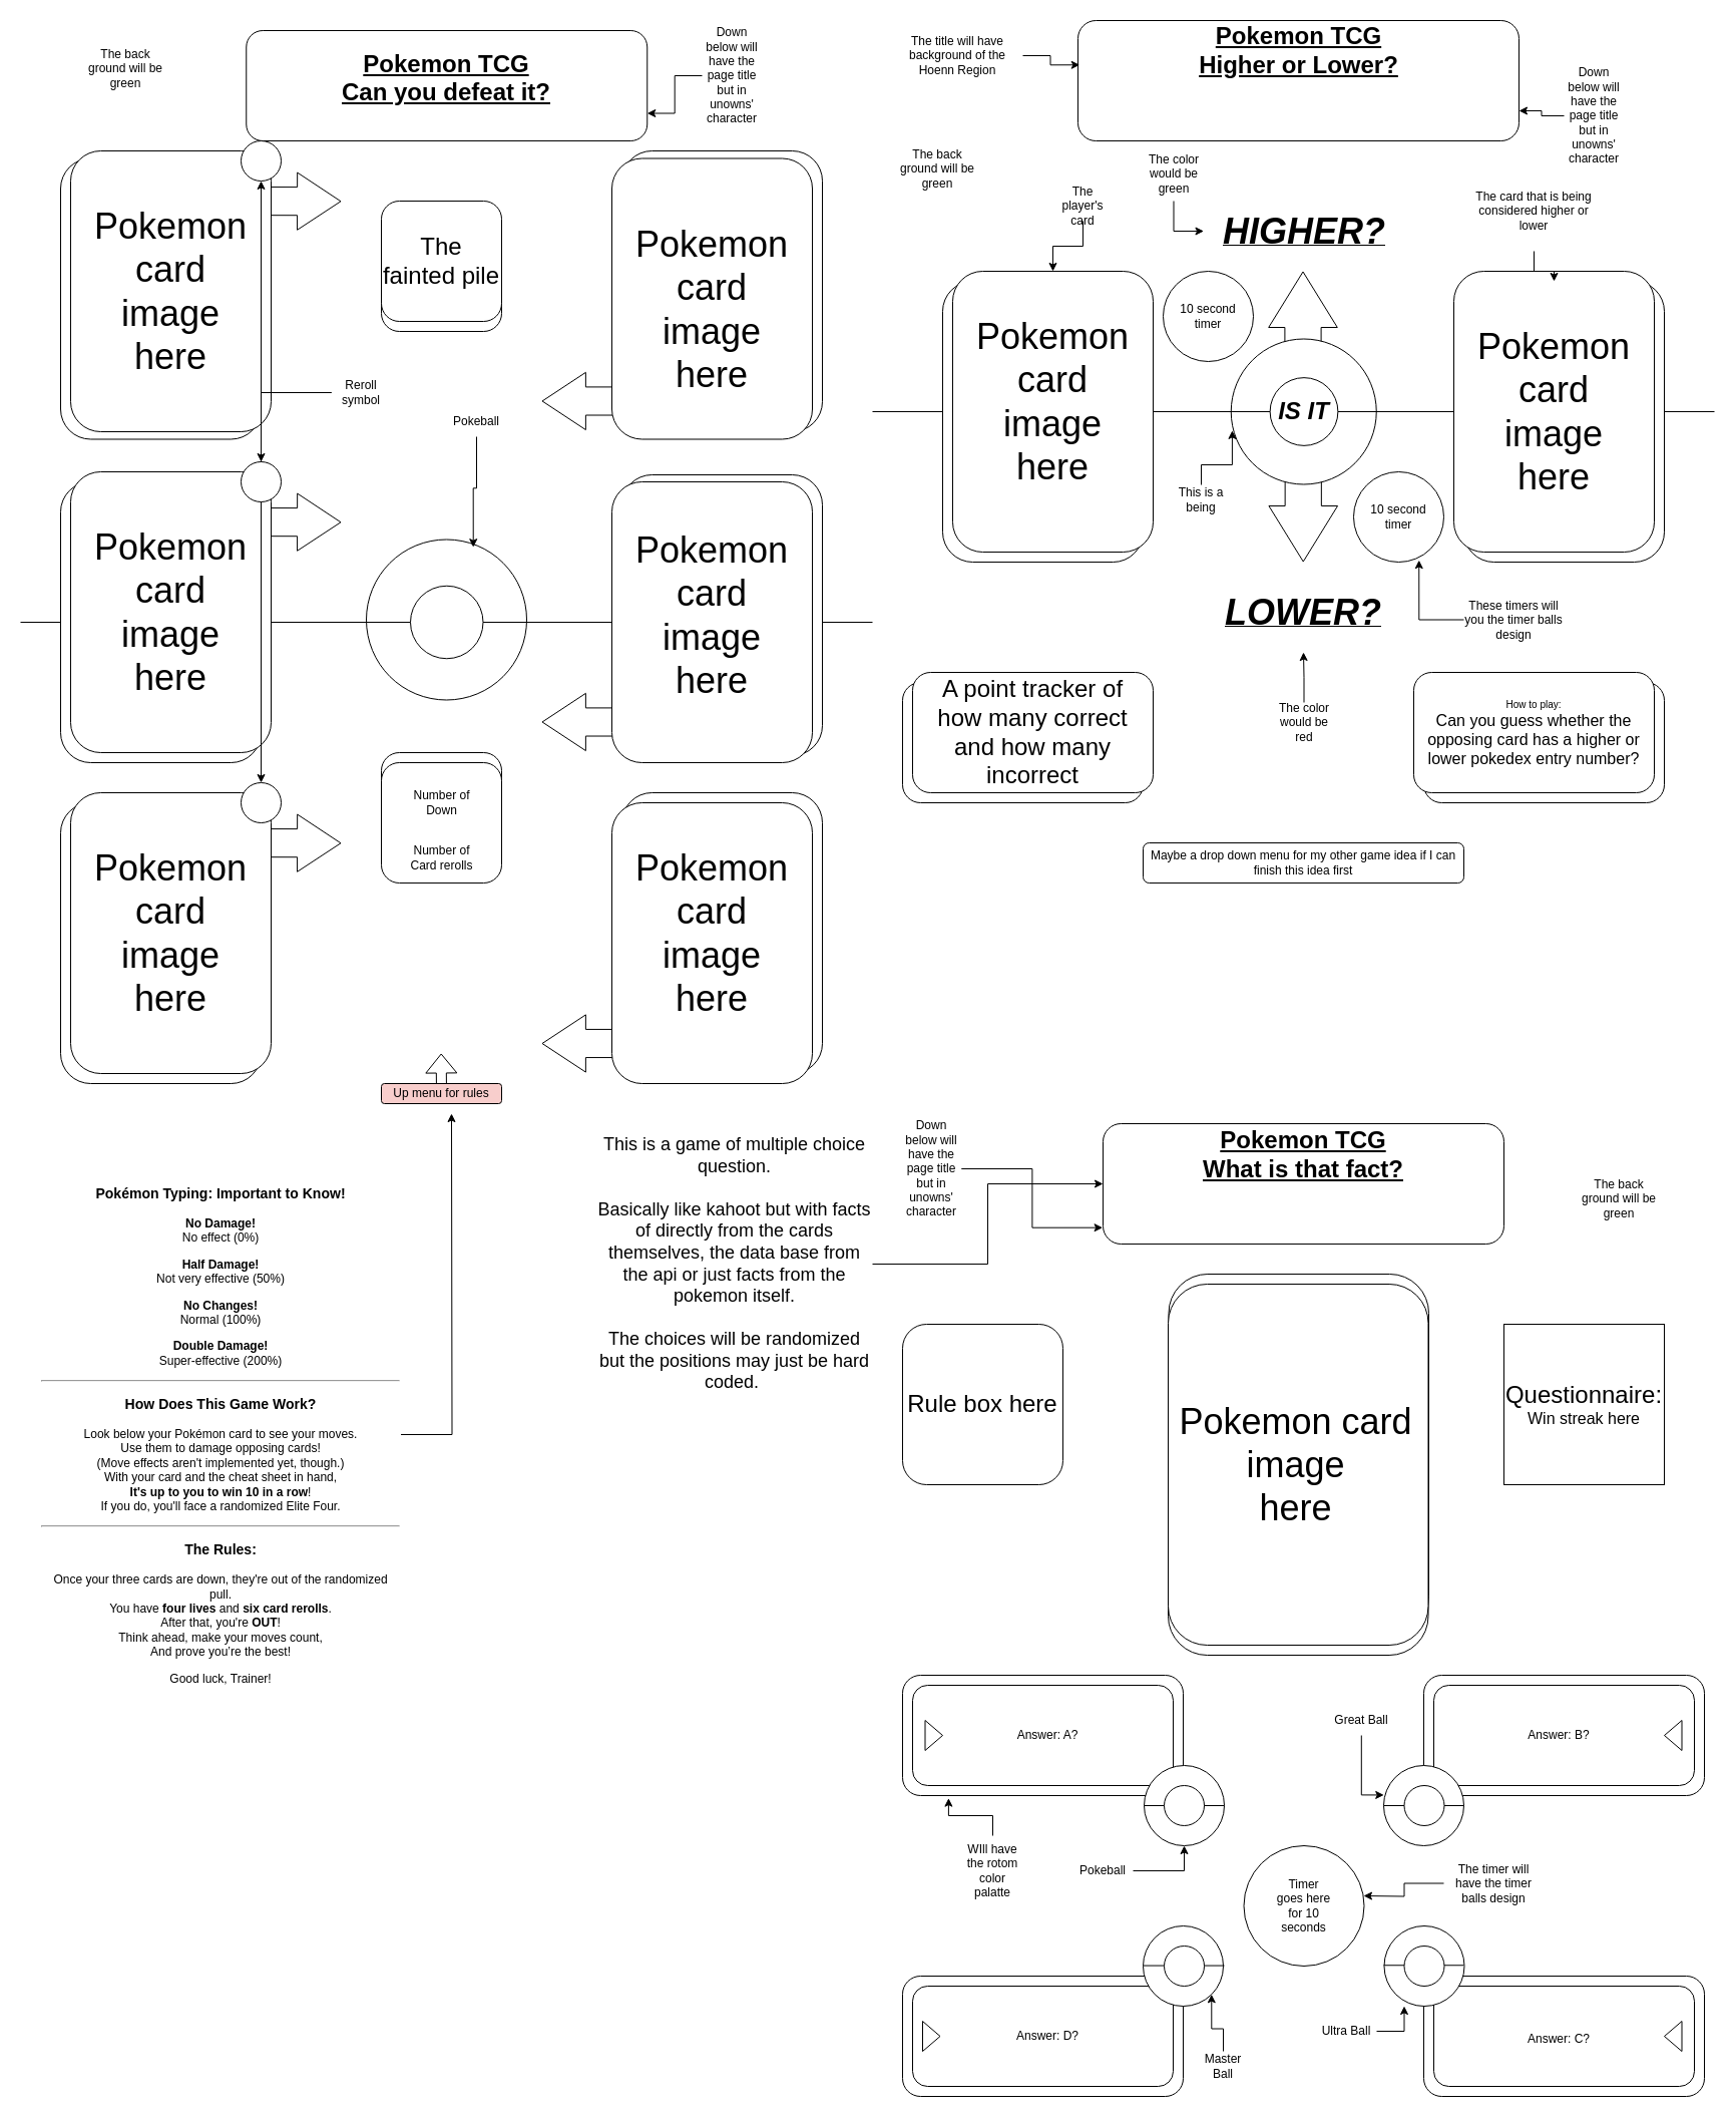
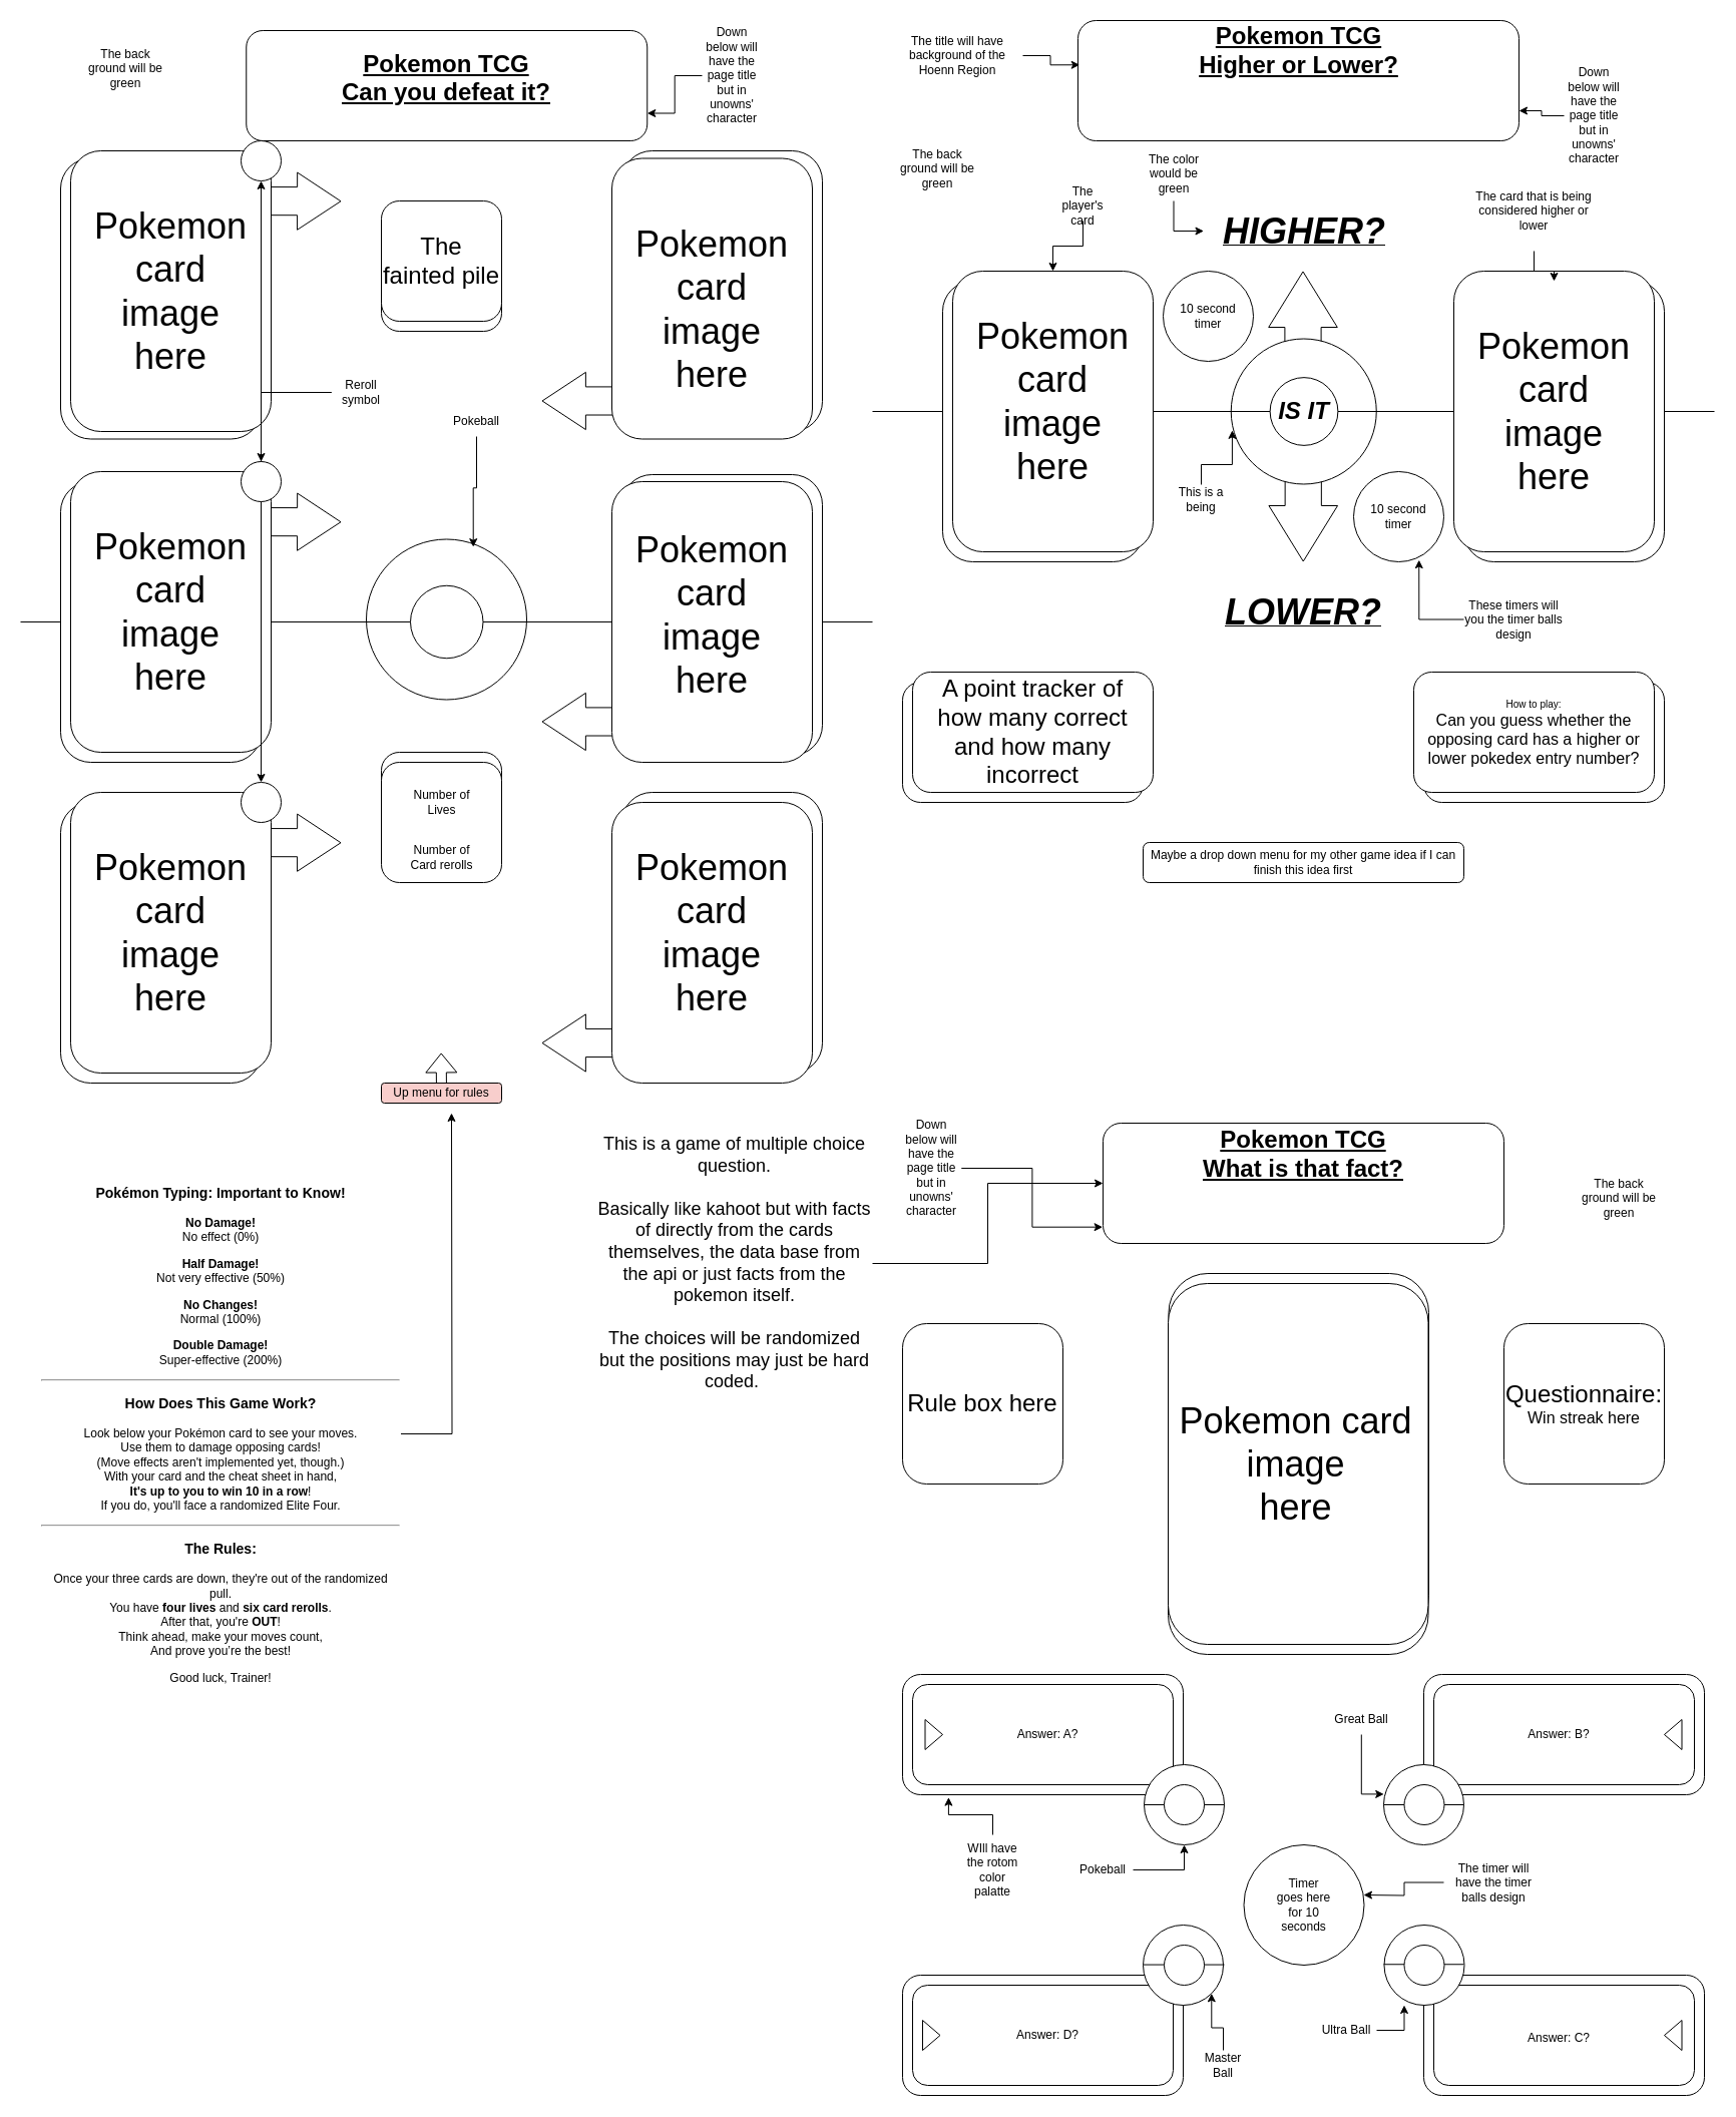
- <mxCell id="28" style="edgeStyle=orthogonalEdgeStyle;rounded=0;orthogonalLoop=1;jettySize=auto;html=1;" parent="1" source="29" target="27" edge="1"><mxGeometry relative="1" as="geometry" /></mxCell>
- <mxCell id="29" value="The color would be red" style="text;html=1;align=center;verticalAlign=middle;whiteSpace=wrap;rounded=0;" parent="1" vertex="1"><mxGeometry x="1270.5" y="700" width="60" height="40" as="geometry" /></mxCell>
- <mxCell id="127" value="Number of Down" style="text;html=1;align=center;verticalAlign=middle;whiteSpace=wrap;rounded=0;" vertex="1" parent="1"><mxGeometry x="399.5" y="770" width="81" height="60" as="geometry" /></mxCell>
+ <mxCell id="127" value="Number of Lives" style="text;html=1;align=center;verticalAlign=middle;whiteSpace=wrap;rounded=0;" vertex="1" parent="1"><mxGeometry x="399.5" y="770" width="81" height="60" as="geometry" /></mxCell>
- <mxCell id="90" value="&lt;font style=&quot;font-size: 24px;&quot;&gt;Questionnaire:&lt;/font&gt;&lt;div&gt;&lt;font size=&quot;3&quot;&gt;Win streak here&lt;/font&gt;&lt;/div&gt;" style="whiteSpace=wrap;html=1;rounded=0;" vertex="1" parent="1"><mxGeometry x="1500" y="1320" width="160" height="160" as="geometry" /></mxCell>
+ <mxCell id="90" value="&lt;font style=&quot;font-size: 24px;&quot;&gt;Questionnaire:&lt;/font&gt;&lt;div&gt;&lt;font size=&quot;3&quot;&gt;Win streak here&lt;/font&gt;&lt;/div&gt;" style="rounded=1;whiteSpace=wrap;html=1;" vertex="1" parent="1"><mxGeometry x="1500" y="1320" width="160" height="160" as="geometry" /></mxCell>
